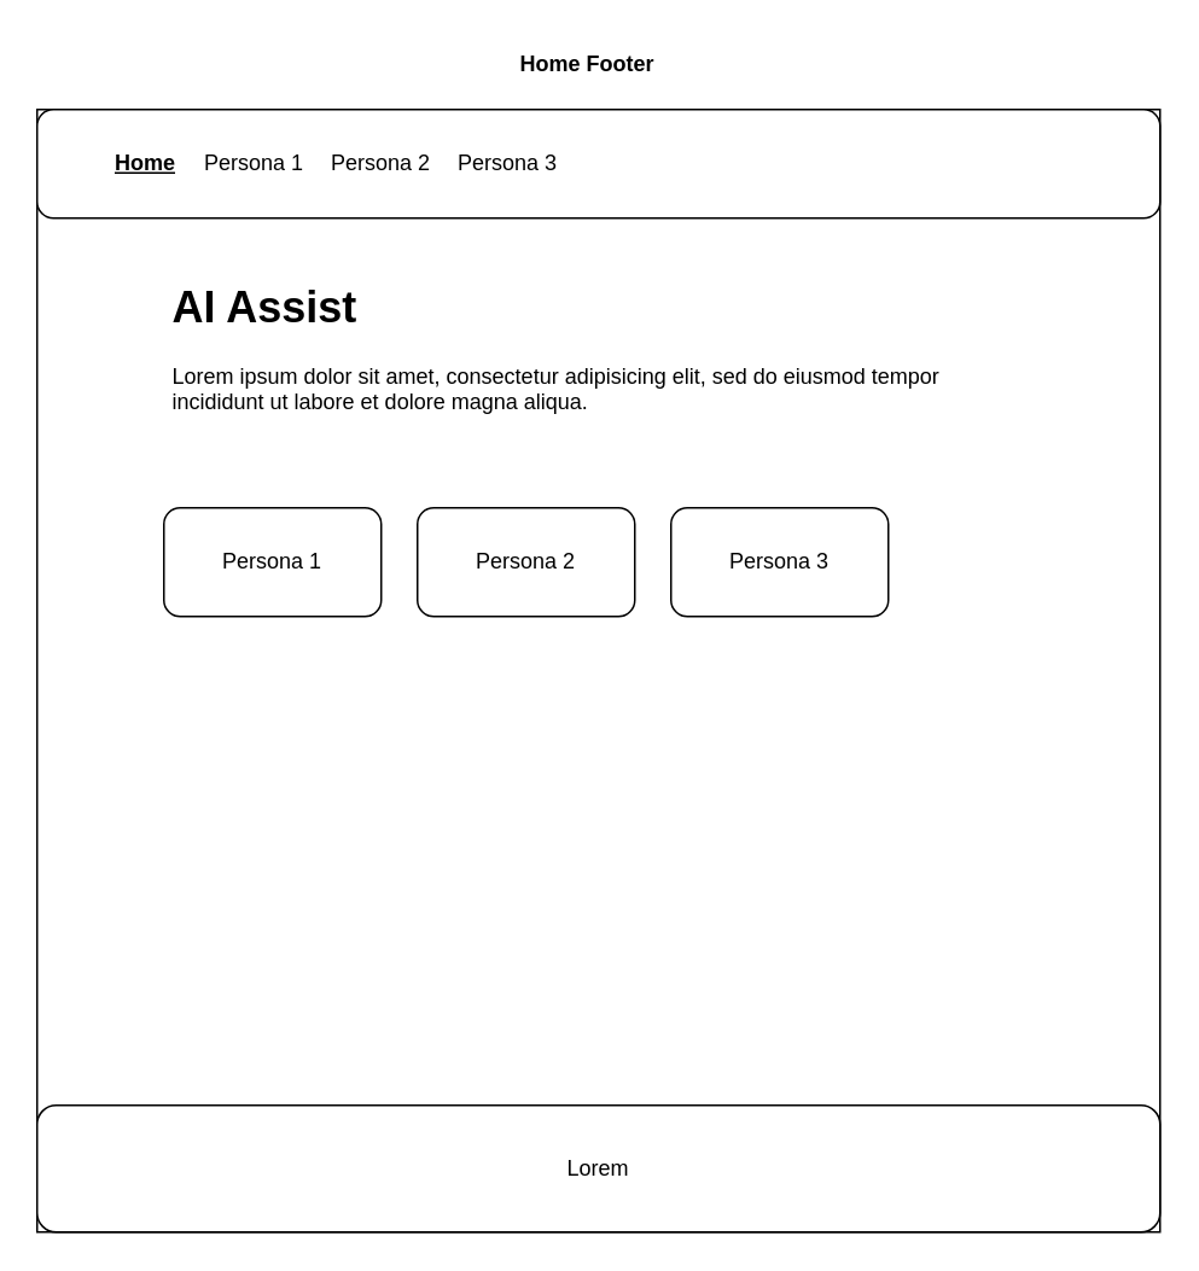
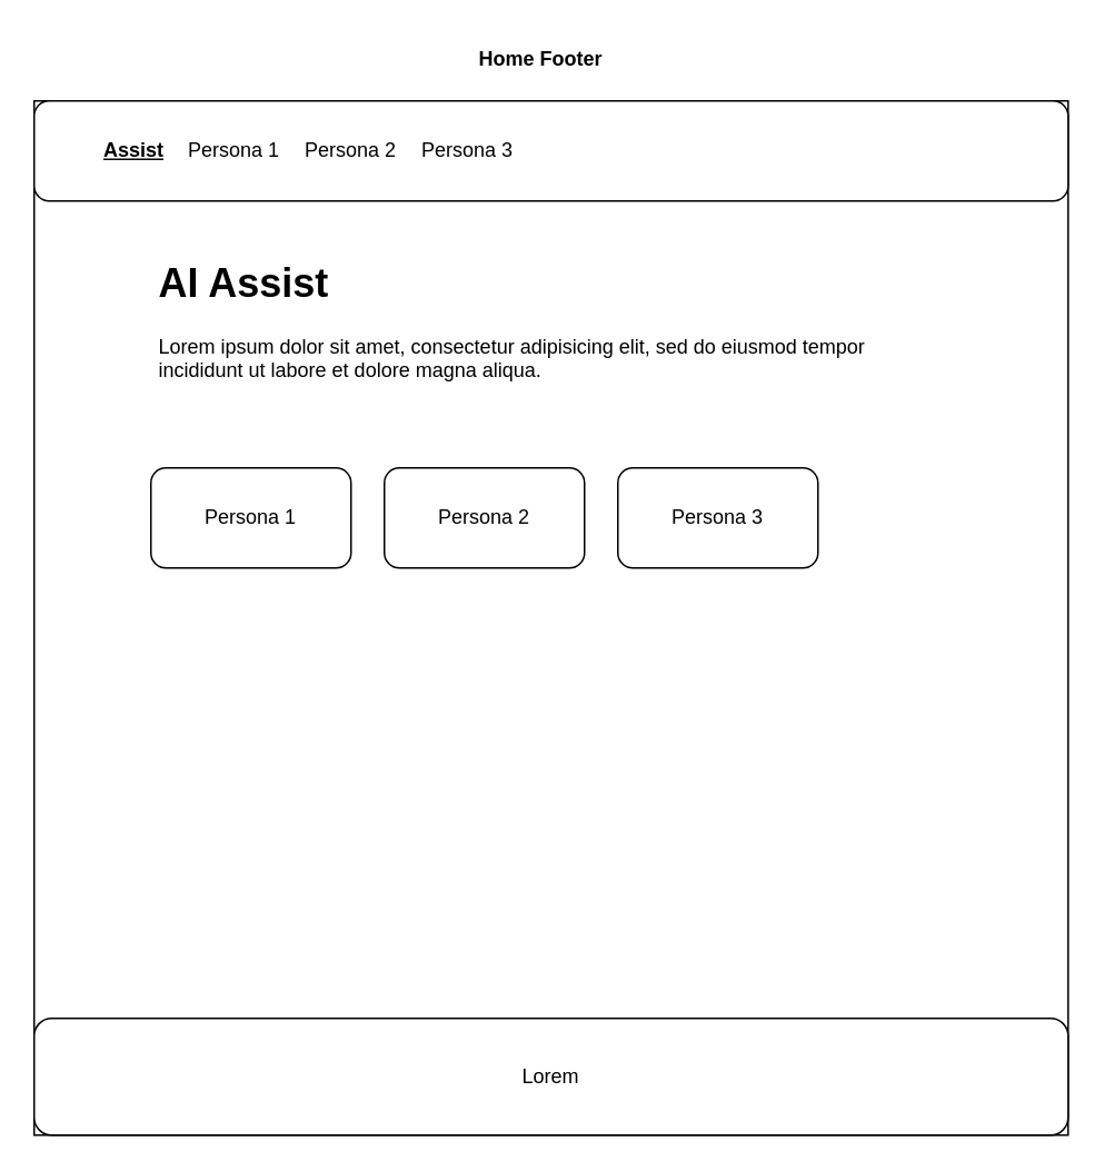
- <mxCell id="6" value="Home" style="text;html=1;strokeColor=none;fillColor=none;align=center;verticalAlign=middle;whiteSpace=wrap;rounded=0;fontStyle=5" parent="2" vertex="1"><mxGeometry x="30" y="55" width="60" height="30" as="geometry" /></mxCell>
+ <mxCell id="6" value="Assist" style="text;html=1;strokeColor=none;fillColor=none;align=center;verticalAlign=middle;whiteSpace=wrap;rounded=0;fontStyle=5" parent="2" vertex="1"><mxGeometry x="30" y="55" width="60" height="30" as="geometry" /></mxCell>
